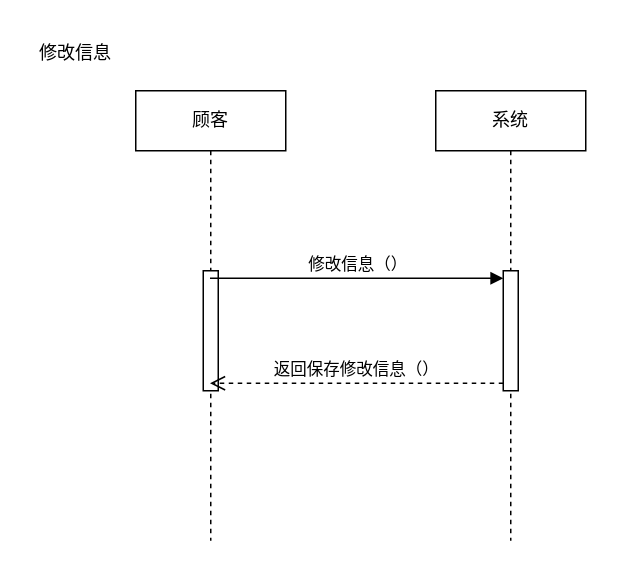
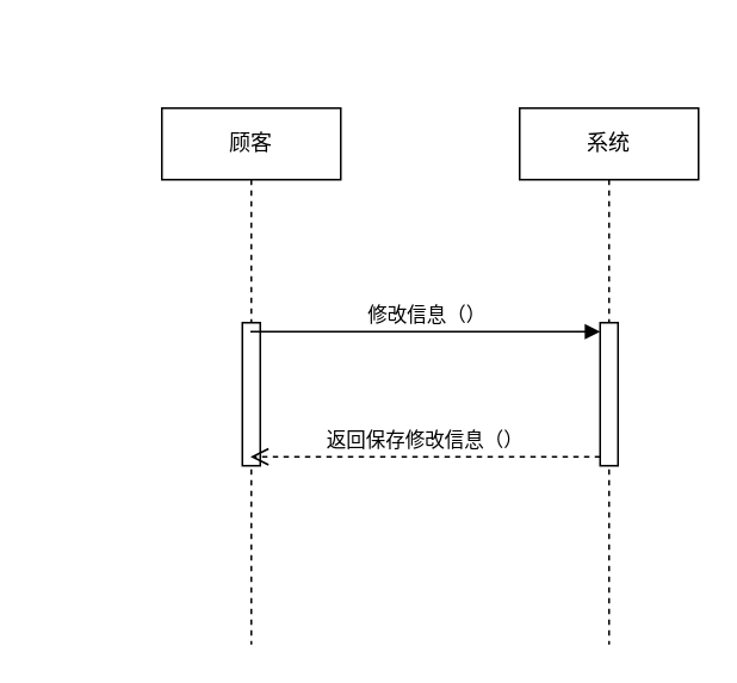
- <mxCell id="8" value="修改信息" style="text;html=1;strokeColor=none;fillColor=none;align=center;verticalAlign=middle;whiteSpace=wrap;rounded=0;" vertex="1" parent="1"><mxGeometry x="20" y="20" width="60" height="30" as="geometry" /></mxCell>
